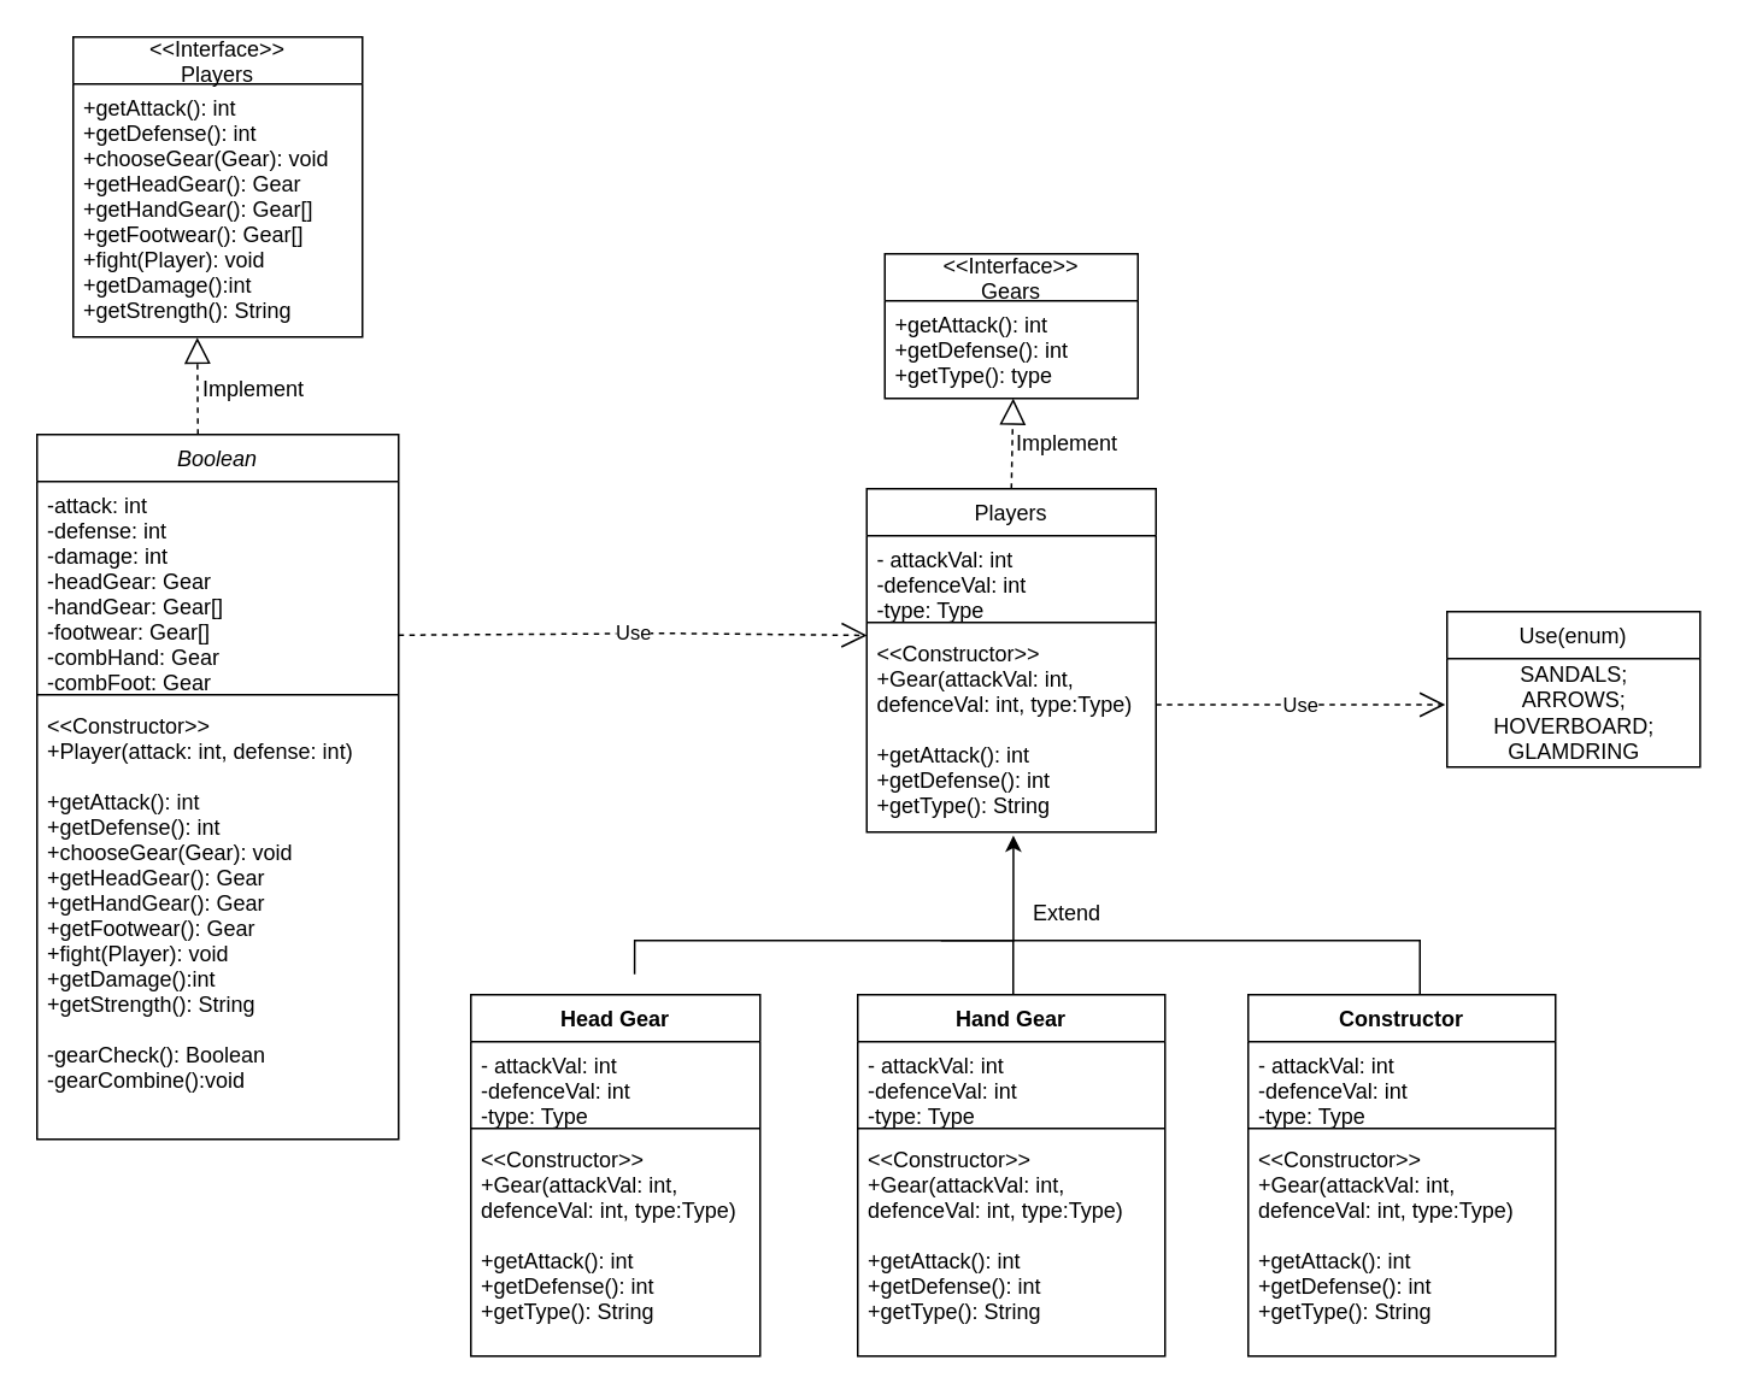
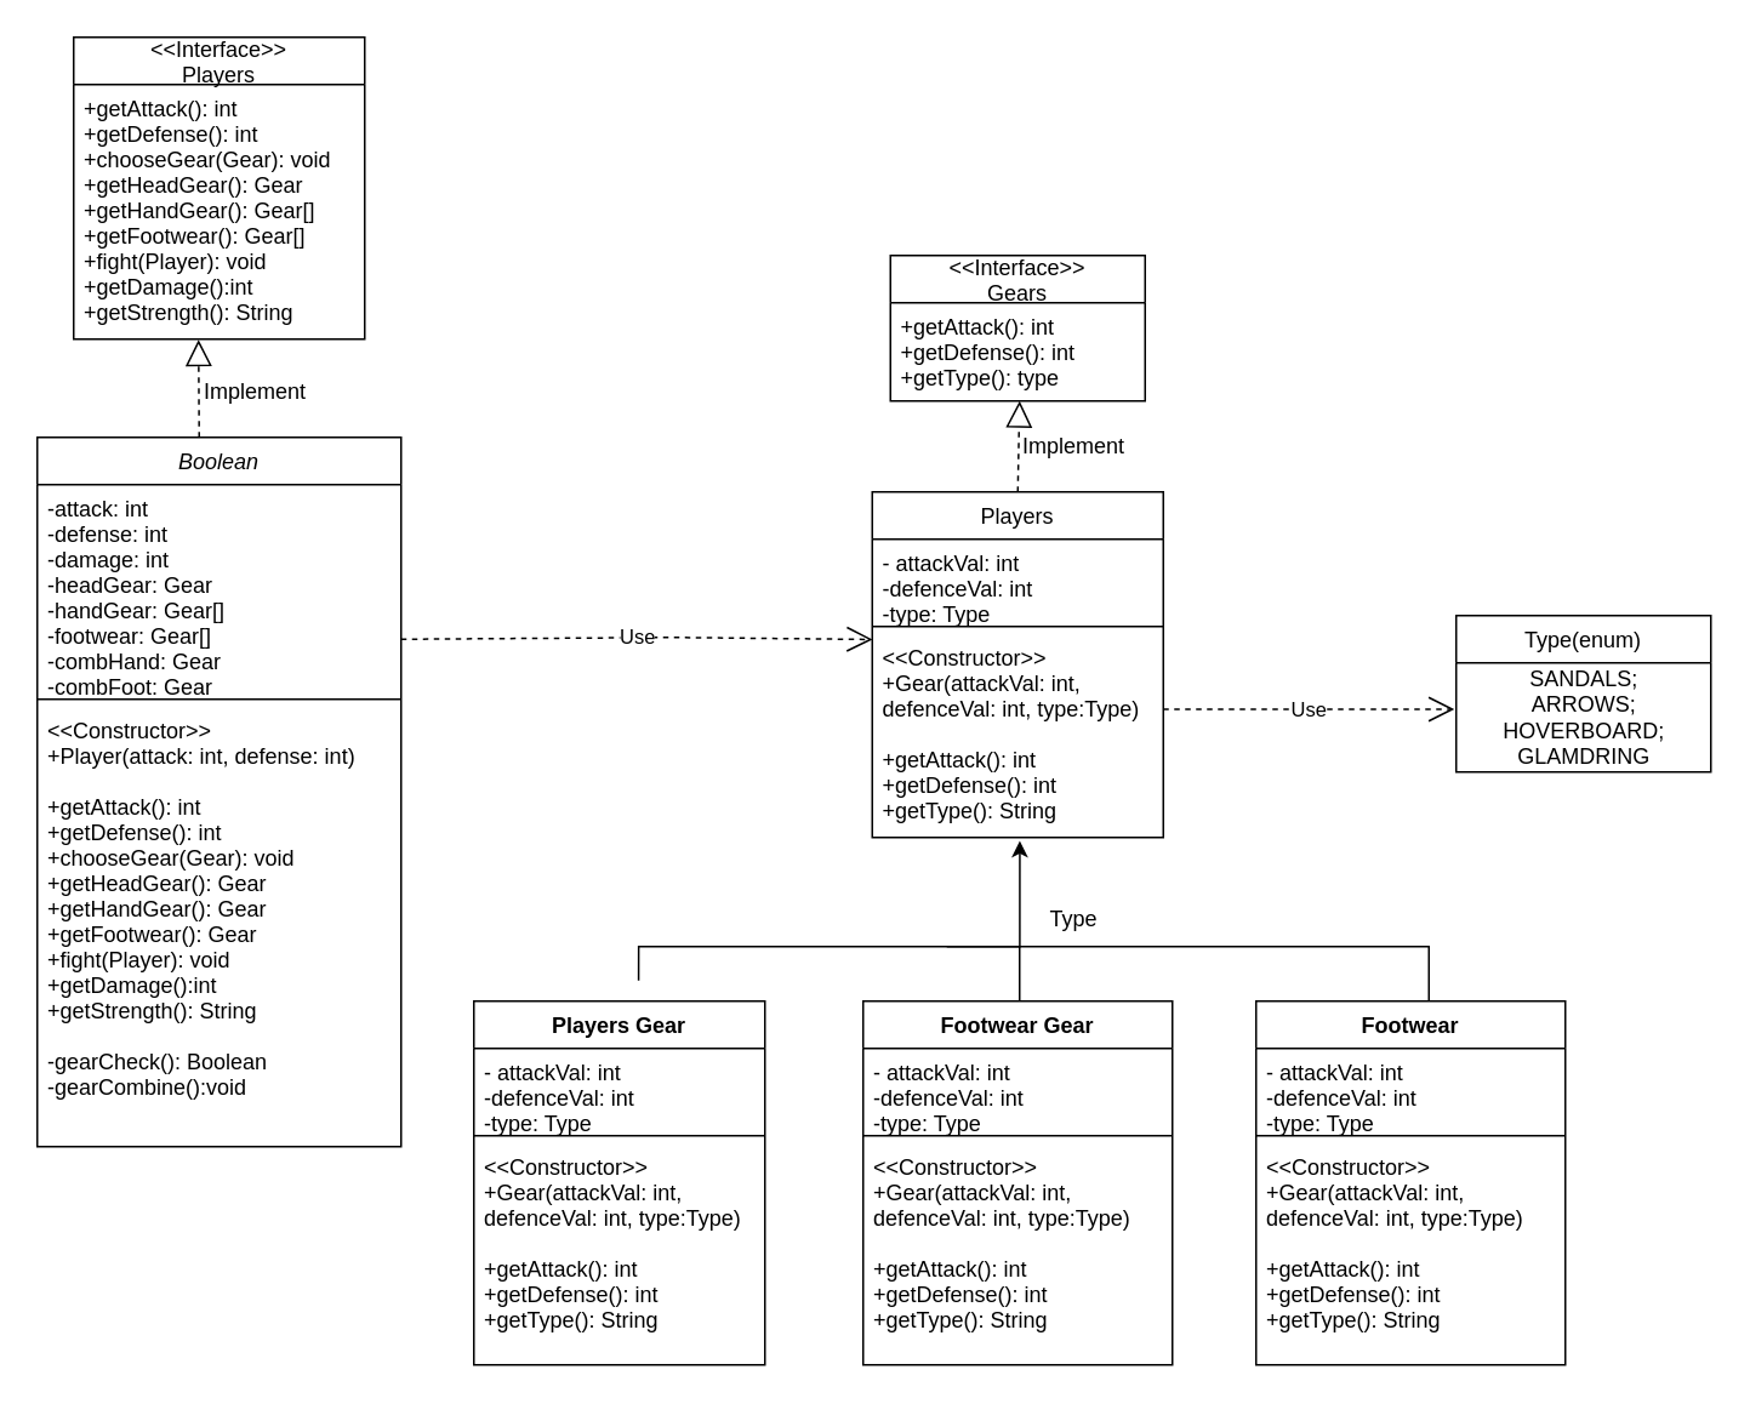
- <mxCell id="28" value="Use(enum)" style="swimlane;fontStyle=0;childLayout=stackLayout;horizontal=1;startSize=26;fillColor=none;horizontalStack=0;resizeParent=1;resizeParentMax=0;resizeLast=0;collapsible=1;marginBottom=0;" parent="1" vertex="1"><mxGeometry x="800" y="338" width="140" height="86" as="geometry" /></mxCell>
+ <mxCell id="28" value="Type(enum)" style="swimlane;fontStyle=0;childLayout=stackLayout;horizontal=1;startSize=26;fillColor=none;horizontalStack=0;resizeParent=1;resizeParentMax=0;resizeLast=0;collapsible=1;marginBottom=0;" parent="1" vertex="1"><mxGeometry x="800" y="338" width="140" height="86" as="geometry" /></mxCell>
- <mxCell id="39" value="Extend" style="text;html=1;strokeColor=none;fillColor=none;align=center;verticalAlign=middle;whiteSpace=wrap;rounded=0;" parent="1" vertex="1"><mxGeometry x="560" y="490" width="60" height="30" as="geometry" /></mxCell>
+ <mxCell id="39" value="Type" style="text;html=1;strokeColor=none;fillColor=none;align=center;verticalAlign=middle;whiteSpace=wrap;rounded=0;" parent="1" vertex="1"><mxGeometry x="560" y="490" width="60" height="30" as="geometry" /></mxCell>
- <mxCell id="12" value="Head Gear" style="swimlane;fontStyle=1;align=center;verticalAlign=top;childLayout=stackLayout;horizontal=1;startSize=26;horizontalStack=0;resizeParent=1;resizeParentMax=0;resizeLast=0;collapsible=1;marginBottom=0;" parent="1" vertex="1"><mxGeometry x="260" y="550" width="160" height="200" as="geometry" /></mxCell>
+ <mxCell id="12" value="Players Gear" style="swimlane;fontStyle=1;align=center;verticalAlign=top;childLayout=stackLayout;horizontal=1;startSize=26;horizontalStack=0;resizeParent=1;resizeParentMax=0;resizeLast=0;collapsible=1;marginBottom=0;" parent="1" vertex="1"><mxGeometry x="260" y="550" width="160" height="200" as="geometry" /></mxCell>
- <mxCell id="18" value="Hand Gear" style="swimlane;fontStyle=1;align=center;verticalAlign=top;childLayout=stackLayout;horizontal=1;startSize=26;horizontalStack=0;resizeParent=1;resizeParentMax=0;resizeLast=0;collapsible=1;marginBottom=0;" parent="1" vertex="1"><mxGeometry x="474" y="550" width="170" height="200" as="geometry" /></mxCell>
+ <mxCell id="18" value="Footwear Gear" style="swimlane;fontStyle=1;align=center;verticalAlign=top;childLayout=stackLayout;horizontal=1;startSize=26;horizontalStack=0;resizeParent=1;resizeParentMax=0;resizeLast=0;collapsible=1;marginBottom=0;" parent="1" vertex="1"><mxGeometry x="474" y="550" width="170" height="200" as="geometry" /></mxCell>
- <mxCell id="22" value="Constructor" style="swimlane;fontStyle=1;align=center;verticalAlign=top;childLayout=stackLayout;horizontal=1;startSize=26;horizontalStack=0;resizeParent=1;resizeParentMax=0;resizeLast=0;collapsible=1;marginBottom=0;" parent="1" vertex="1"><mxGeometry x="690" y="550" width="170" height="200" as="geometry" /></mxCell>
+ <mxCell id="22" value="Footwear" style="swimlane;fontStyle=1;align=center;verticalAlign=top;childLayout=stackLayout;horizontal=1;startSize=26;horizontalStack=0;resizeParent=1;resizeParentMax=0;resizeLast=0;collapsible=1;marginBottom=0;" parent="1" vertex="1"><mxGeometry x="690" y="550" width="170" height="200" as="geometry" /></mxCell>
